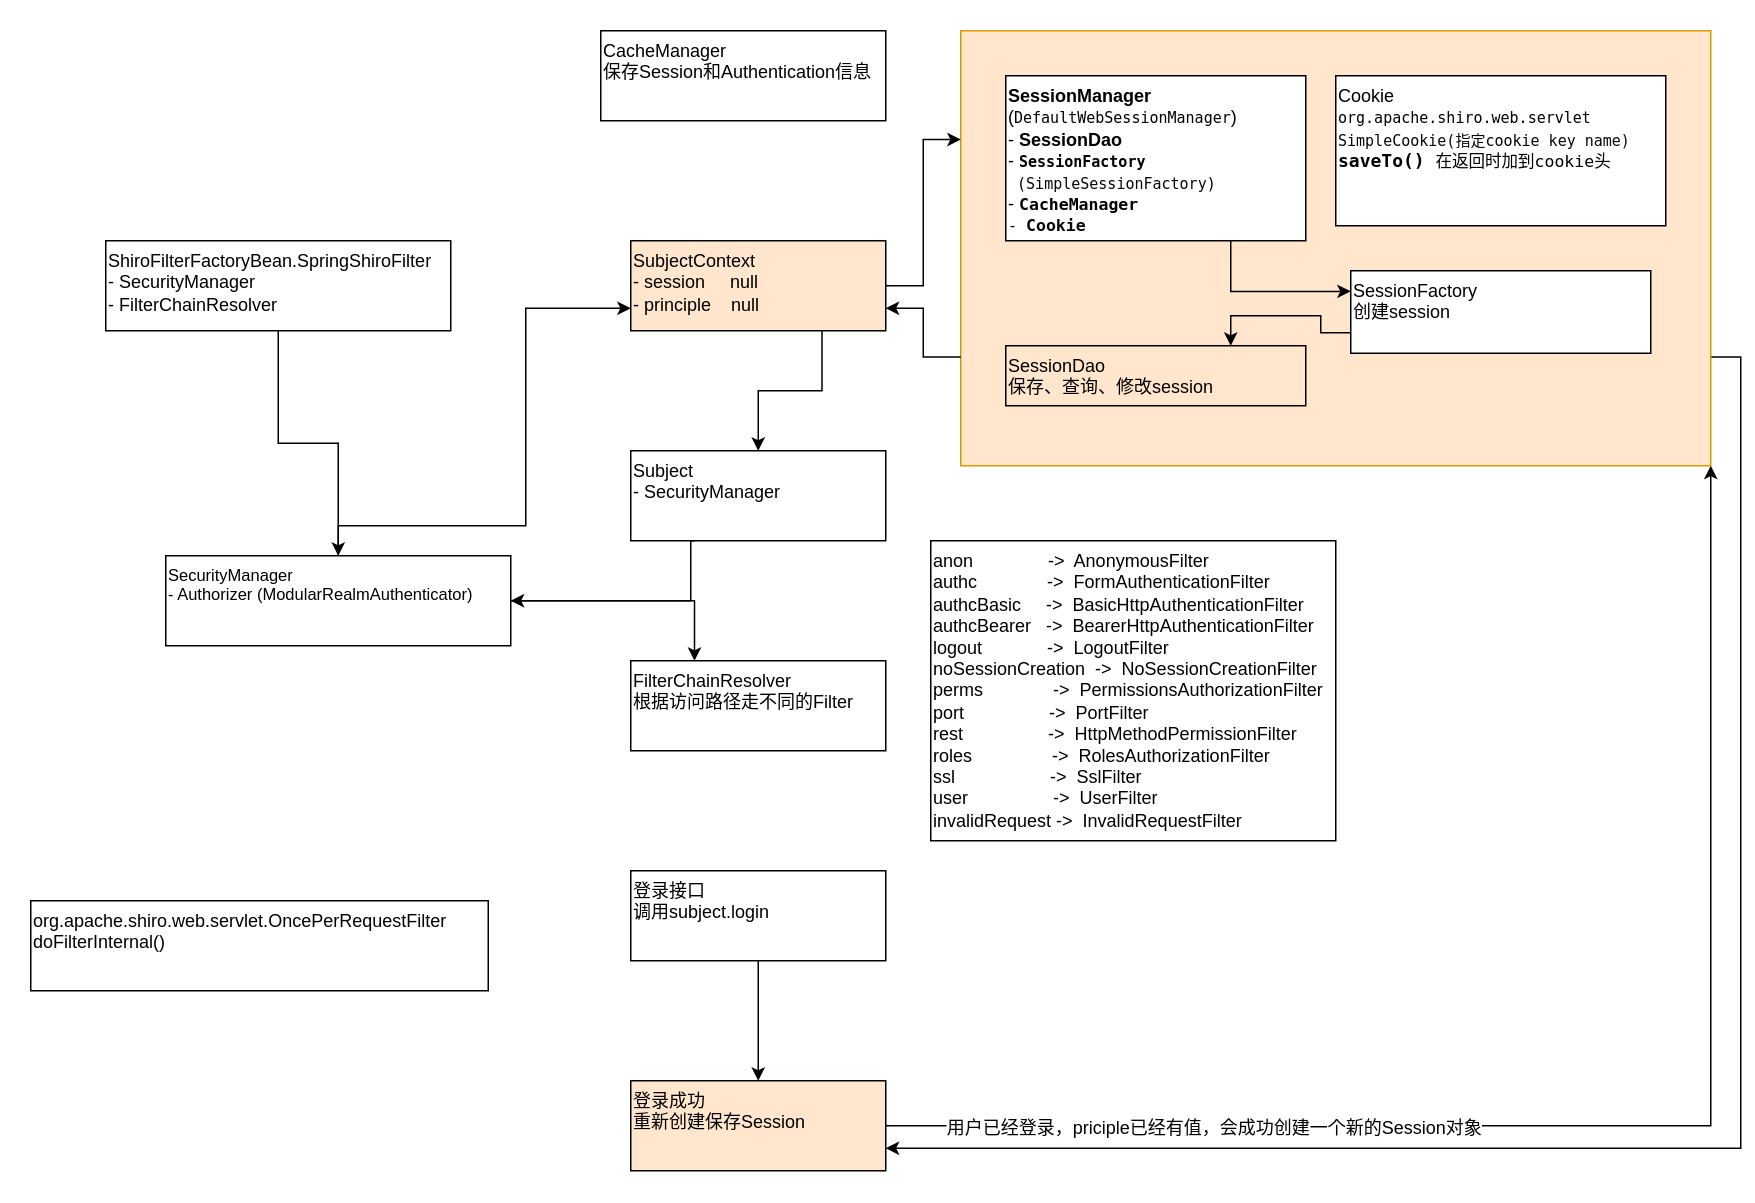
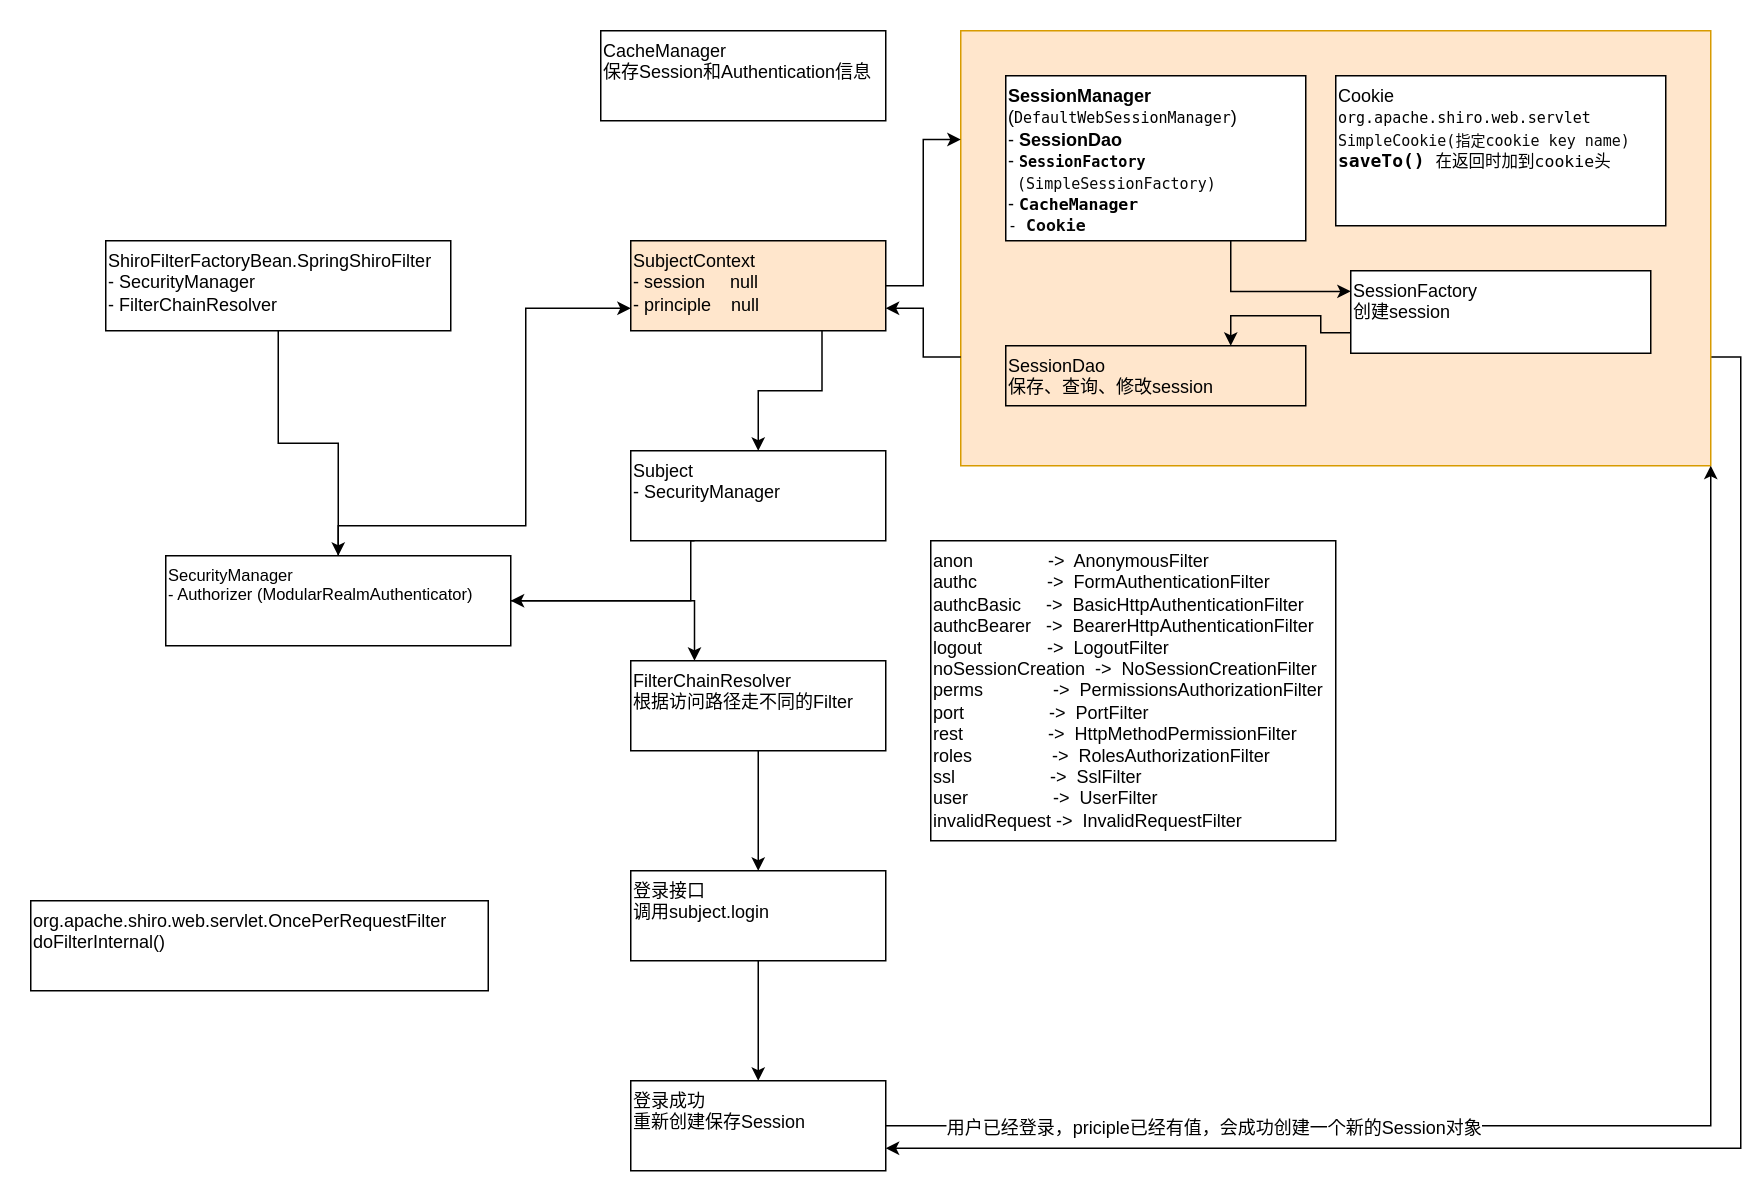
+ <mxCell id="16" value="" style="edgeStyle=orthogonalEdgeStyle;rounded=0;orthogonalLoop=1;jettySize=auto;html=1;fontSize=12;" edge="1" parent="1" source="17" target="20"><mxGeometry relative="1" as="geometry" /></mxCell>
- <mxCell id="23" value="登录成功&lt;br&gt;重新创建保存Session" style="whiteSpace=wrap;html=1;rounded=0;align=left;verticalAlign=top;fillColor=#ffe6cc;" vertex="1" parent="1"><mxGeometry x="420" y="720" width="170" height="60" as="geometry" /></mxCell>
+ <mxCell id="23" value="登录成功&lt;br&gt;重新创建保存Session" style="whiteSpace=wrap;html=1;rounded=0;align=left;verticalAlign=top;" vertex="1" parent="1"><mxGeometry x="420" y="720" width="170" height="60" as="geometry" /></mxCell>
